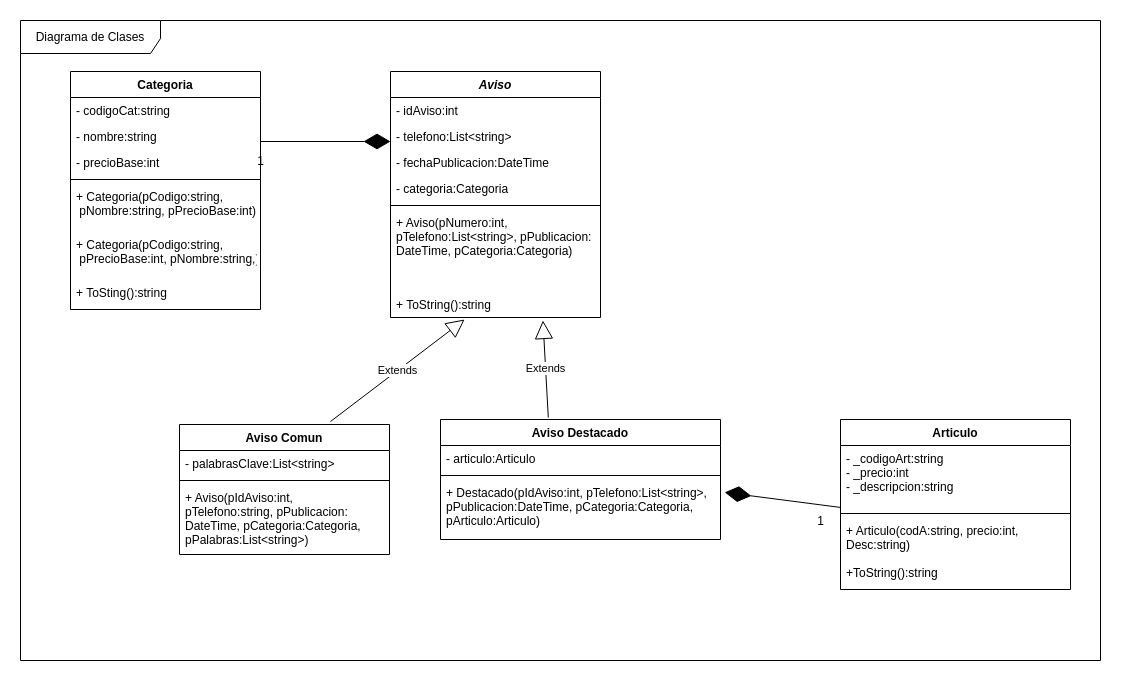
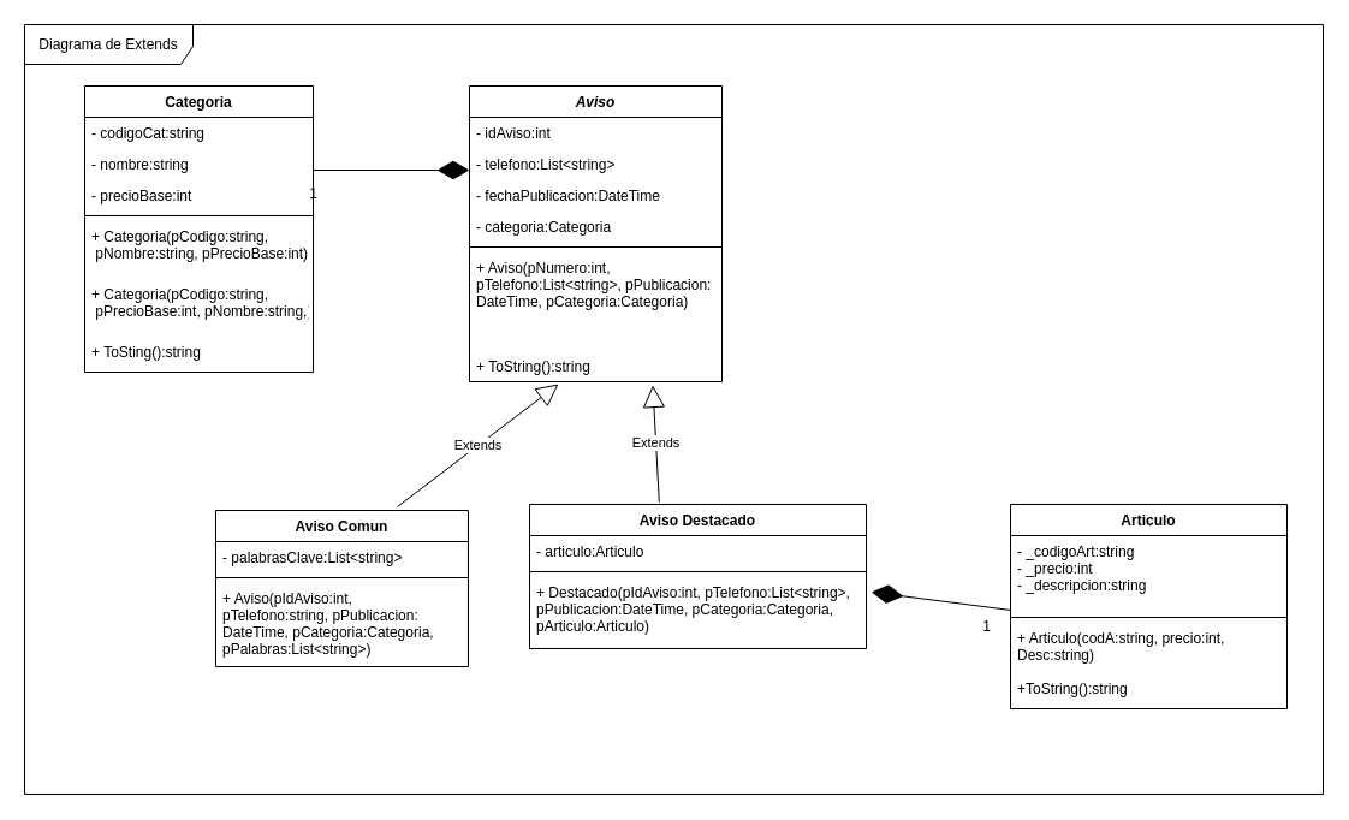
- <mxCell id="36" value="Diagrama de Clases" style="shape=umlFrame;whiteSpace=wrap;html=1;width=140;height=33;" vertex="1" parent="1"><mxGeometry x="20" y="20" width="1080" height="640" as="geometry" /></mxCell>
+ <mxCell id="36" value="Diagrama de Extends" style="shape=umlFrame;whiteSpace=wrap;html=1;width=140;height=33;" vertex="1" parent="1"><mxGeometry x="20" y="20" width="1080" height="640" as="geometry" /></mxCell>
